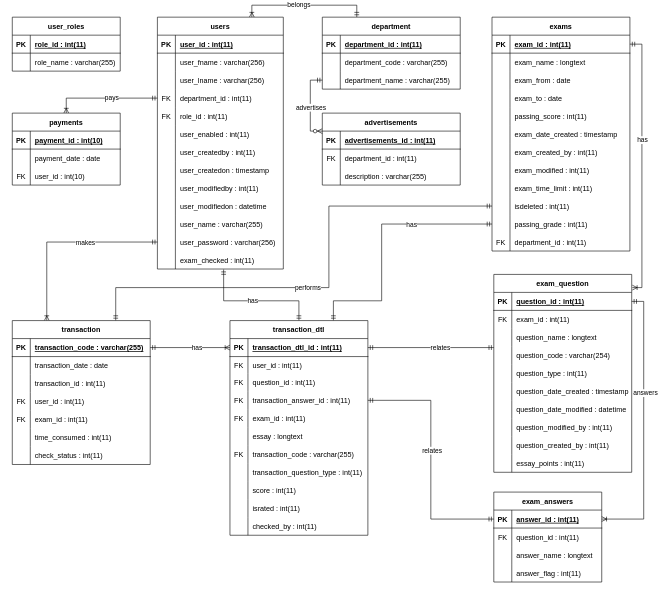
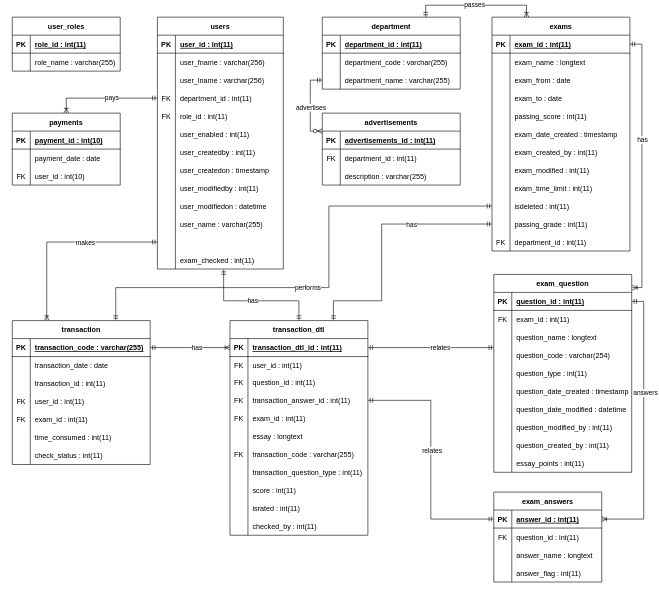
- <mxCell id="10" style="edgeStyle=orthogonalEdgeStyle;rounded=0;orthogonalLoop=1;jettySize=auto;html=1;exitX=0.75;exitY=0;exitDx=0;exitDy=0;entryX=0.25;entryY=0;entryDx=0;entryDy=0;startArrow=ERoneToMany;startFill=0;endArrow=ERmandOne;endFill=0;fontSize=13;" parent="1" source="12" target="56" edge="1"><mxGeometry relative="1" as="geometry" /></mxCell>
- <mxCell id="11" value="belongs" style="edgeLabel;html=1;align=center;verticalAlign=middle;resizable=0;points=[];" vertex="1" connectable="0" parent="10"><mxGeometry x="-0.088" y="1" relative="1" as="geometry"><mxPoint as="offset" /></mxGeometry></mxCell>
+ <mxCell id="54" style="edgeStyle=orthogonalEdgeStyle;rounded=0;orthogonalLoop=1;jettySize=auto;html=1;exitX=0.75;exitY=0;exitDx=0;exitDy=0;entryX=0.25;entryY=0;entryDx=0;entryDy=0;startArrow=ERmandOne;startFill=0;endArrow=ERoneToMany;endFill=0;fontSize=13;" parent="1" source="56" target="186" edge="1"><mxGeometry relative="1" as="geometry" /></mxCell>
+ <mxCell id="55" value="passes" style="edgeLabel;html=1;align=center;verticalAlign=middle;resizable=0;points=[];" vertex="1" connectable="0" parent="54"><mxGeometry x="0.104" y="1" relative="1" as="geometry"><mxPoint x="-14.5" as="offset" /></mxGeometry></mxCell>
- <mxCell id="48" value="user_password : varchar(256)" style="shape=partialRectangle;connectable=0;fillColor=none;top=0;left=0;bottom=0;right=0;align=left;spacingLeft=6;overflow=hidden;" parent="46" vertex="1"><mxGeometry x="30" width="180" height="30" as="geometry" /></mxCell>
